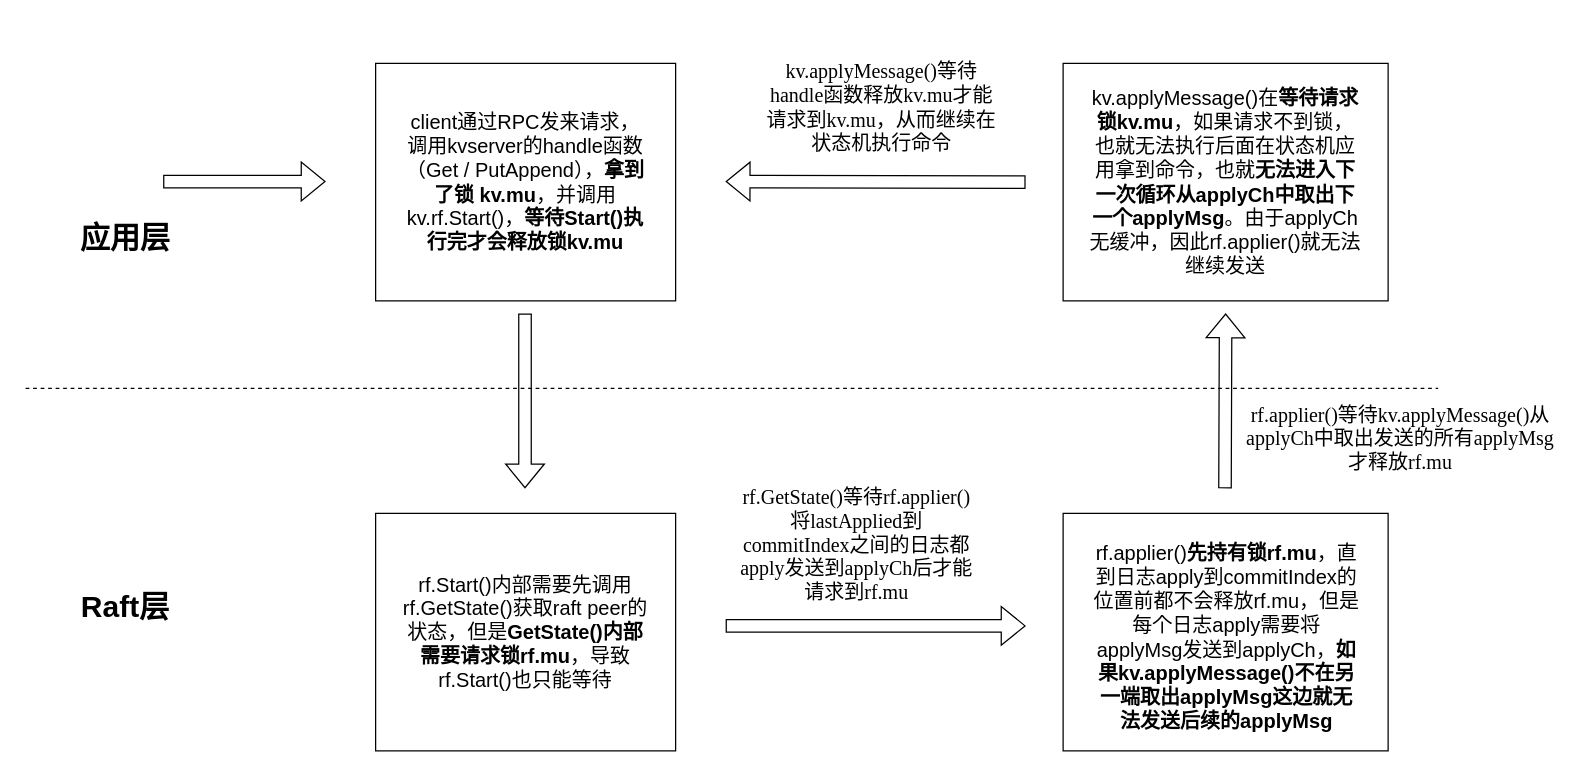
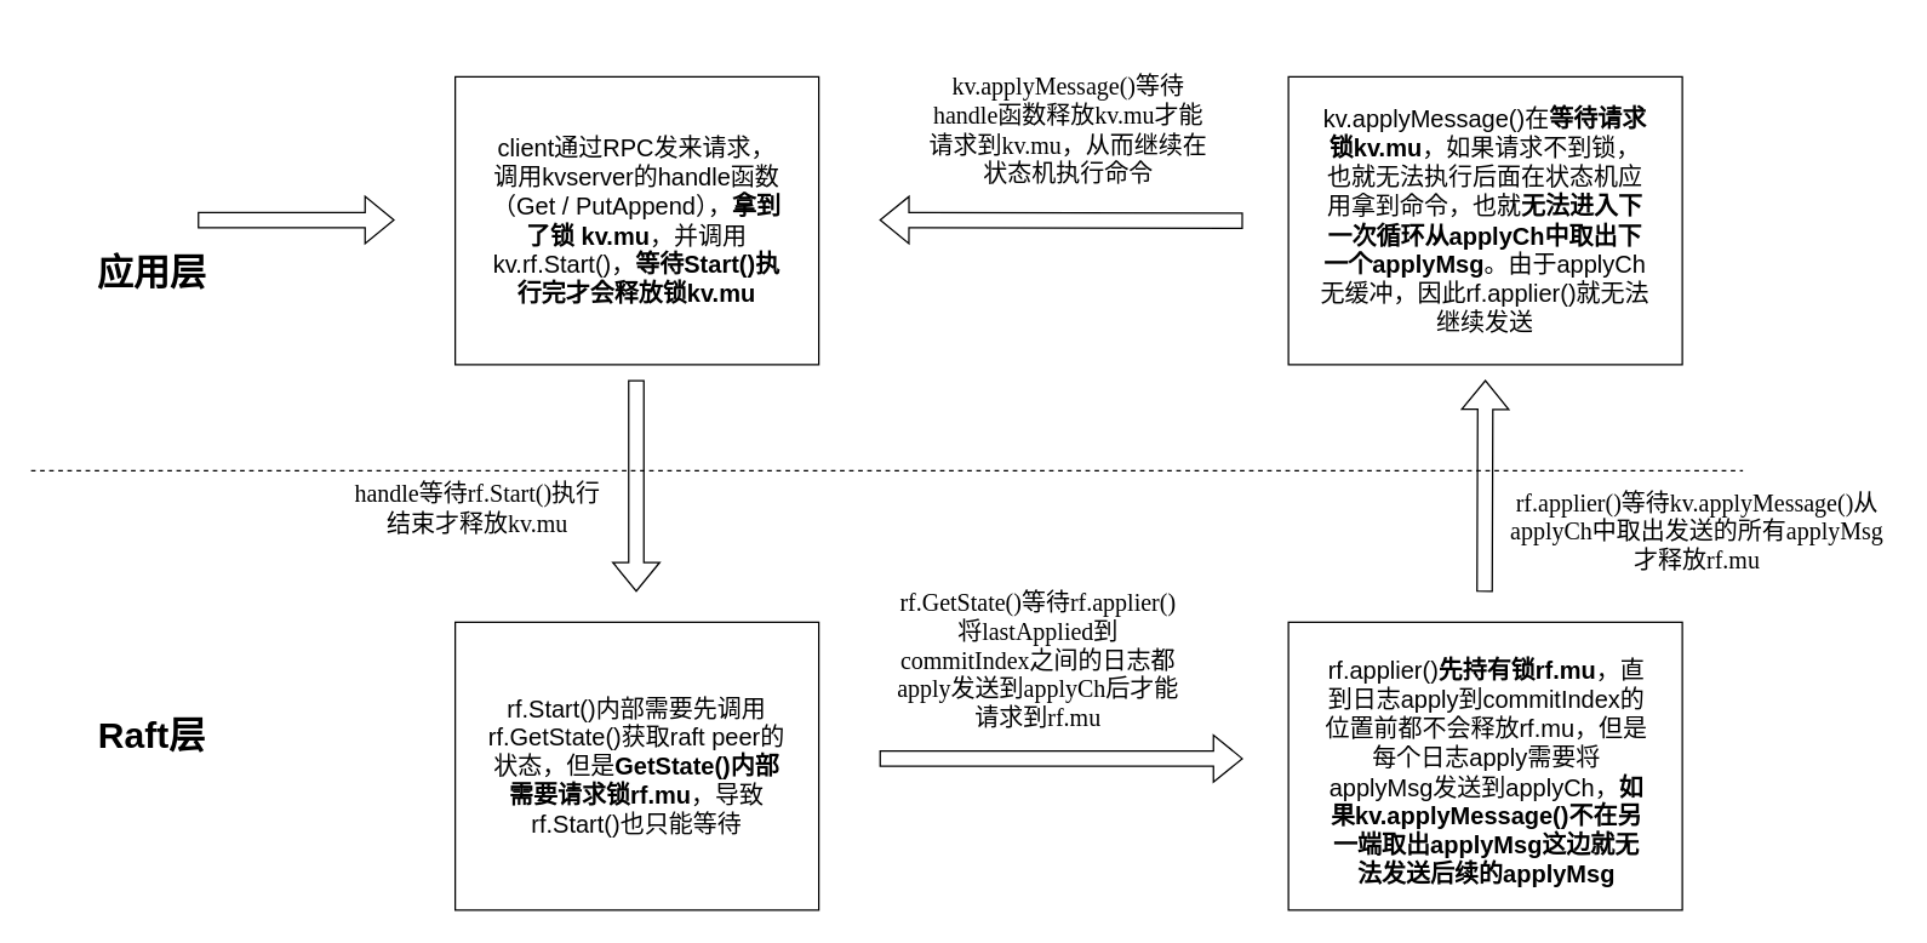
- <mxCell id="4" value="&lt;font style=&quot;font-size: 24px;&quot;&gt;&lt;b style=&quot;&quot;&gt;应用层&lt;/b&gt;&lt;/font&gt;" style="text;html=1;strokeColor=none;fillColor=none;align=center;verticalAlign=middle;whiteSpace=wrap;rounded=0;" parent="1" vertex="1"><mxGeometry x="40" y="170" width="120" height="40" as="geometry" /></mxCell>
+ <mxCell id="4" value="&lt;font style=&quot;font-size: 24px;&quot;&gt;&lt;b style=&quot;&quot;&gt;应用层&lt;/b&gt;&lt;/font&gt;" style="text;html=1;strokeColor=none;fillColor=none;align=center;verticalAlign=middle;whiteSpace=wrap;rounded=0;" parent="1" vertex="1"><mxGeometry x="40" y="160" width="120" height="40" as="geometry" /></mxCell>
+ <mxCell id="11" value="&lt;span style=&quot;font-size: 16px;&quot;&gt;&lt;font face=&quot;Comic Sans MS&quot;&gt;handle等待rf.Start()执行结束才释放kv.mu&lt;/font&gt;&lt;/span&gt;" style="text;html=1;strokeColor=none;fillColor=none;align=center;verticalAlign=middle;whiteSpace=wrap;rounded=0;" parent="1" vertex="1"><mxGeometry x="230" y="270" width="170" height="130" as="geometry" /></mxCell>
